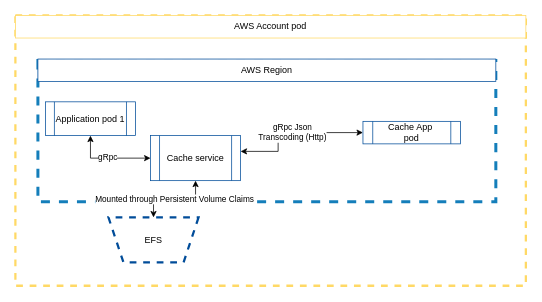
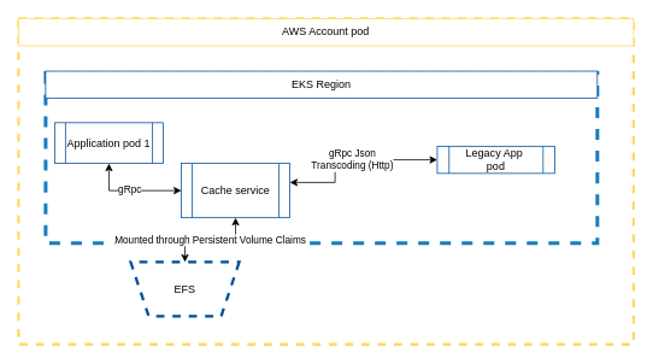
- <mxCell id="14" value="AWS Region" style="rounded=0;whiteSpace=wrap;html=1;strokeColor=#004C99;" parent="2" vertex="1"><mxGeometry x="30" y="58" width="610" height="30" as="geometry" /></mxCell>
+ <mxCell id="14" value="EKS Region" style="rounded=0;whiteSpace=wrap;html=1;strokeColor=#004C99;" parent="2" vertex="1"><mxGeometry x="30" y="58" width="610" height="30" as="geometry" /></mxCell>
- <mxCell id="11" value="Cache App&amp;nbsp;&lt;br&gt;pod" style="shape=process;whiteSpace=wrap;html=1;backgroundOutline=1;strokeColor=#004C99;" parent="4" vertex="1"><mxGeometry x="433" y="81" width="130" height="30" as="geometry" /></mxCell>
+ <mxCell id="11" value="Legacy App&amp;nbsp;&lt;br&gt;pod" style="shape=process;whiteSpace=wrap;html=1;backgroundOutline=1;strokeColor=#004C99;" parent="4" vertex="1"><mxGeometry x="433" y="81" width="130" height="30" as="geometry" /></mxCell>
